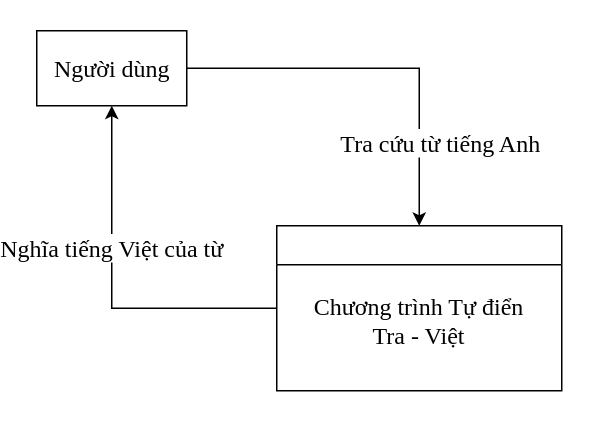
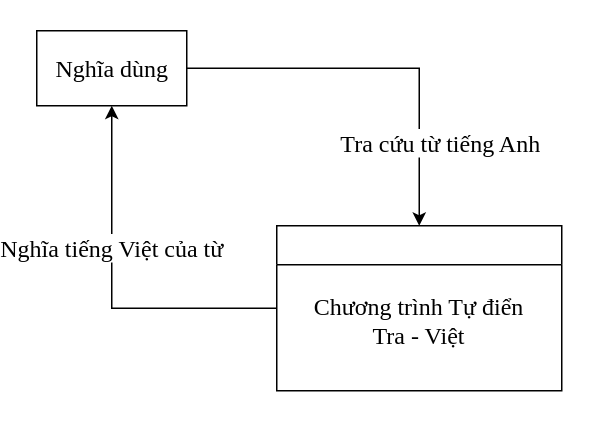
- <mxCell id="4" value="Người dùng" style="html=1;dashed=0;whitespace=wrap;fontFamily=Times New Roman;fontSize=16;" vertex="1" parent="1"><mxGeometry x="20" y="20" width="100" height="50" as="geometry" /></mxCell>
+ <mxCell id="4" value="Nghĩa dùng" style="html=1;dashed=0;whitespace=wrap;fontFamily=Times New Roman;fontSize=16;" vertex="1" parent="1"><mxGeometry x="20" y="20" width="100" height="50" as="geometry" /></mxCell>
